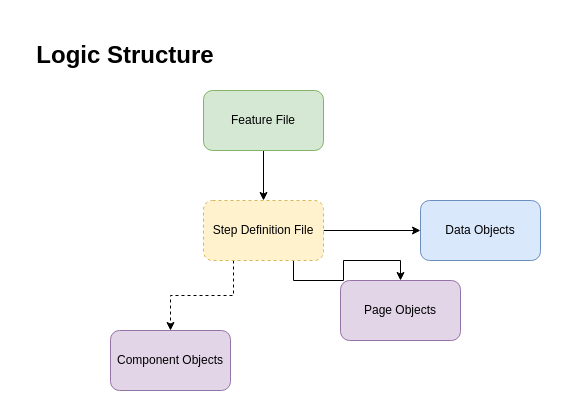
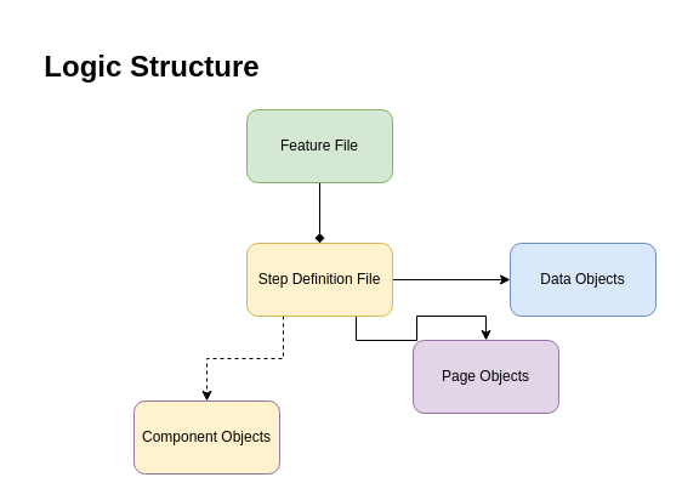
- <mxCell id="2" style="edgeStyle=orthogonalEdgeStyle;rounded=0;orthogonalLoop=1;jettySize=auto;html=1;exitX=0.5;exitY=1;exitDx=0;exitDy=0;entryX=0.5;entryY=0;entryDx=0;entryDy=0;" edge="1" parent="1" source="3" target="7"><mxGeometry relative="1" as="geometry" /></mxCell>
+ <mxCell id="2" style="edgeStyle=orthogonalEdgeStyle;rounded=0;orthogonalLoop=1;jettySize=auto;html=1;exitX=0.5;exitY=1;exitDx=0;exitDy=0;entryX=0.5;entryY=0;entryDx=0;entryDy=0;endArrow=diamond;" edge="1" parent="1" source="3" target="7"><mxGeometry relative="1" as="geometry" /></mxCell>
- <mxCell id="7" value="Step Definition File" style="rounded=1;whiteSpace=wrap;html=1;fillColor=#fff2cc;strokeColor=#d6b656;dashed=1;" vertex="1" parent="1"><mxGeometry x="203" y="200" width="120" height="60" as="geometry" /></mxCell>
+ <mxCell id="7" value="Step Definition File" style="rounded=1;whiteSpace=wrap;html=1;fillColor=#fff2cc;strokeColor=#d6b656;" vertex="1" parent="1"><mxGeometry x="203" y="200" width="120" height="60" as="geometry" /></mxCell>
- <mxCell id="9" value="Component Objects" style="rounded=1;whiteSpace=wrap;html=1;fillColor=#e1d5e7;strokeColor=#9673a6;" vertex="1" parent="1"><mxGeometry x="110" y="330" width="120" height="60" as="geometry" /></mxCell>
+ <mxCell id="9" value="Component Objects" style="rounded=1;whiteSpace=wrap;html=1;fillColor=#fff2cc;strokeColor=#9673a6;" vertex="1" parent="1"><mxGeometry x="110" y="330" width="120" height="60" as="geometry" /></mxCell>
